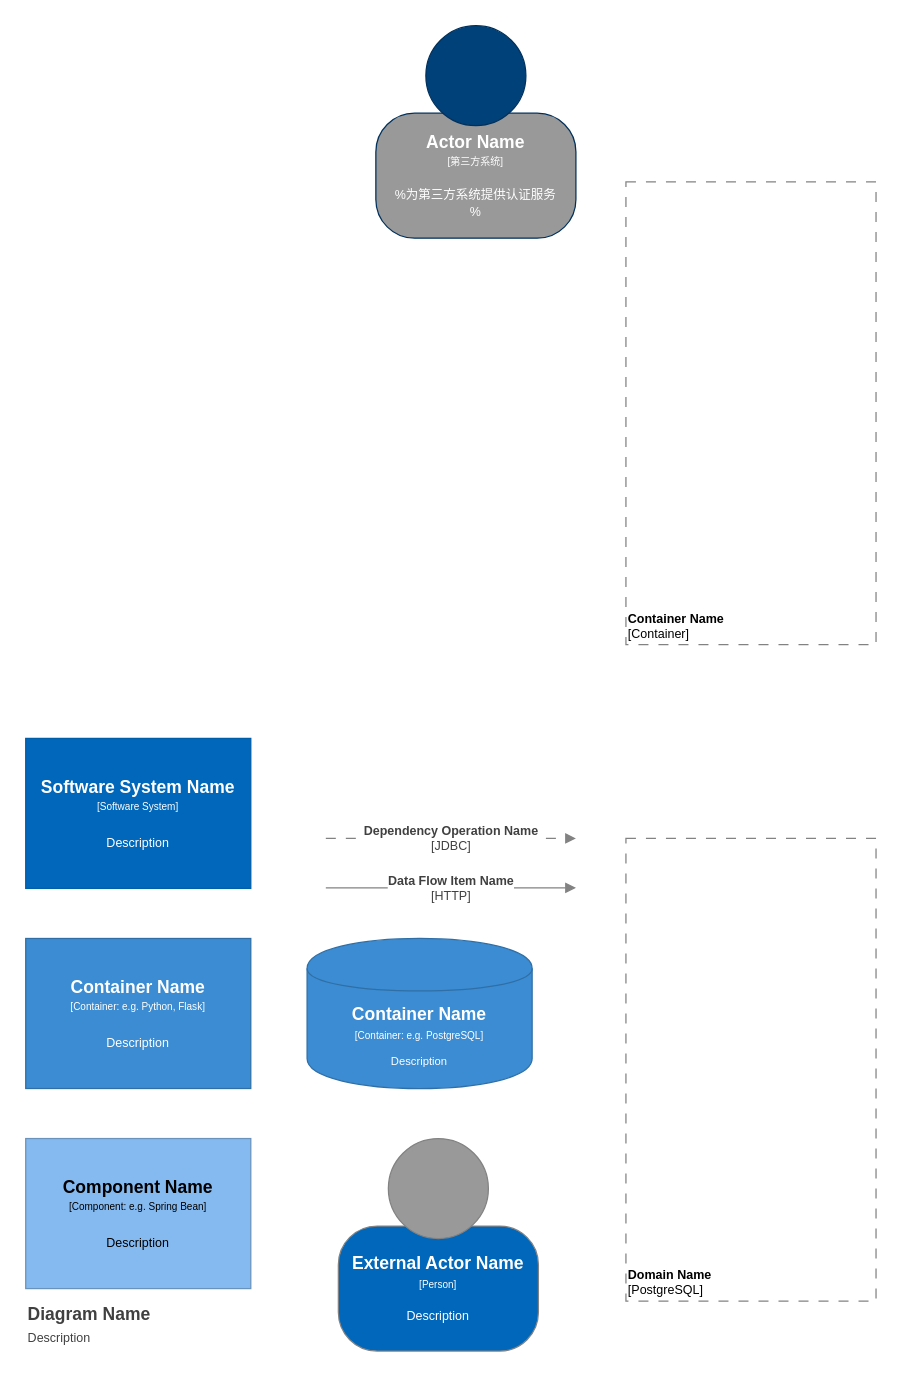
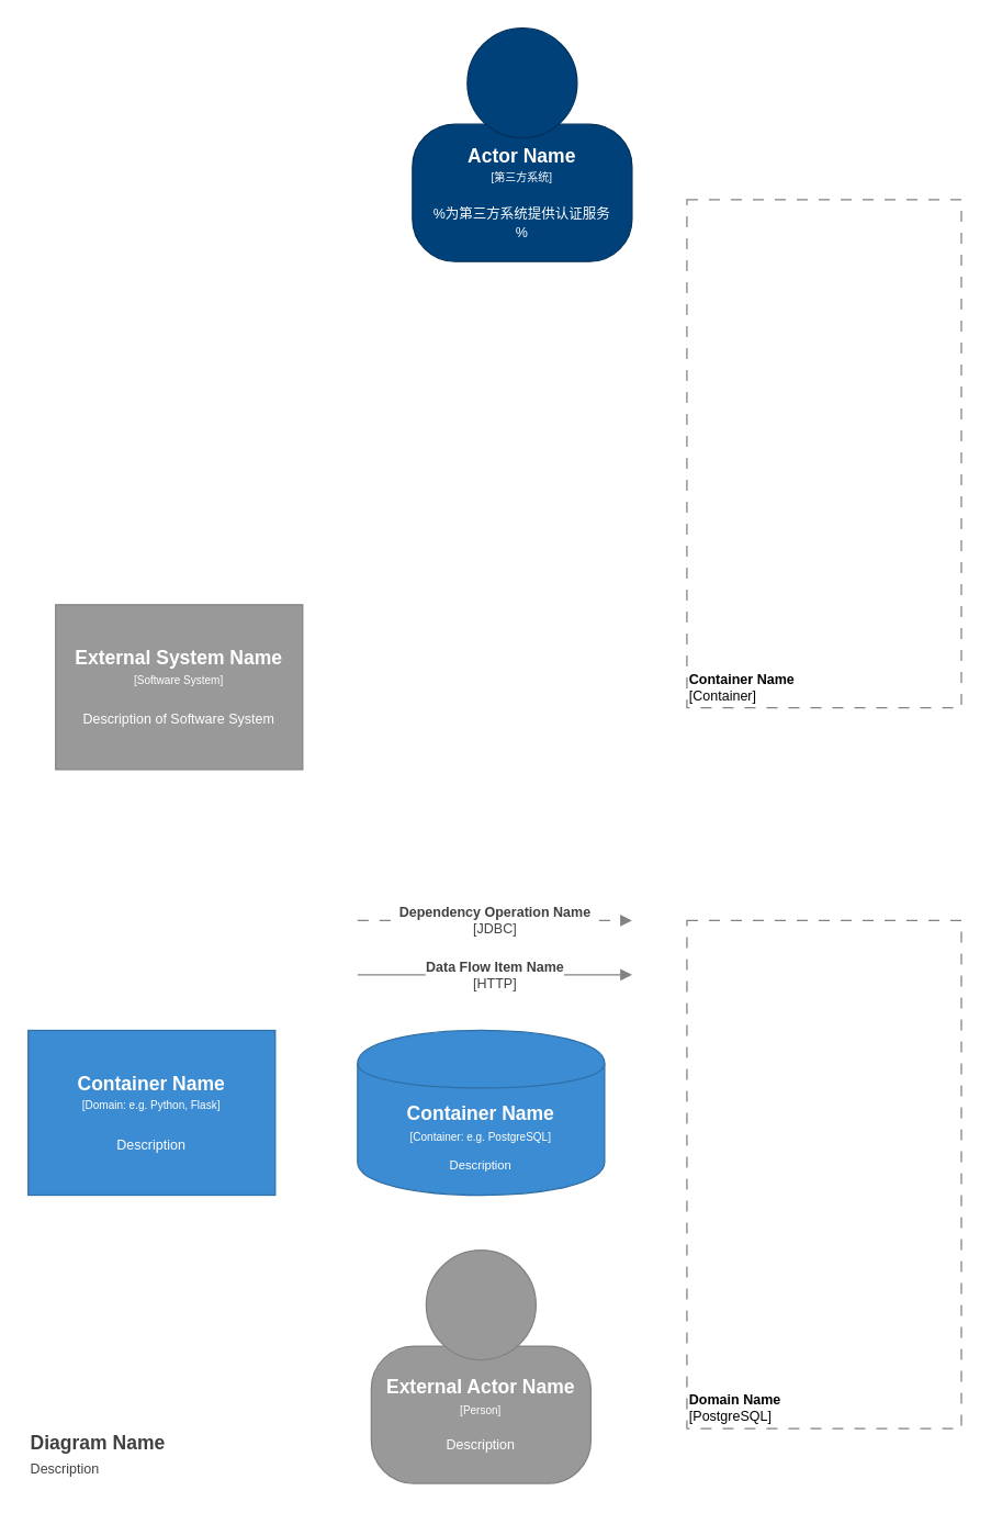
- <mxCell id="3" value="&lt;div style=&quot;color: rgb(255 , 255 , 255) ; white-space: normal&quot;&gt;&lt;span style=&quot;font-size: 14px&quot;&gt;&lt;b&gt;Actor Name&lt;/b&gt;&lt;/span&gt;&lt;/div&gt;&lt;div style=&quot;color: rgb(255 , 255 , 255) ; white-space: normal&quot;&gt;&lt;font style=&quot;font-size: 8px&quot;&gt;[第三方系统]&lt;/font&gt;&lt;/div&gt;&lt;div style=&quot;color: rgb(255 , 255 , 255) ; white-space: normal ; font-size: 8px&quot;&gt;&lt;span style=&quot;font-size: x-small&quot;&gt;&lt;br&gt;&lt;/span&gt;&lt;/div&gt;&lt;div style=&quot;color: rgb(255 , 255 , 255) ; white-space: normal&quot;&gt;&lt;font size=&quot;1&quot;&gt;%为第三方系统提供认证服务&lt;/font&gt;&lt;/div&gt;&lt;div style=&quot;color: rgb(255 , 255 , 255) ; white-space: normal&quot;&gt;&lt;font size=&quot;1&quot;&gt;%&lt;/font&gt;&lt;/div&gt;" style="rounded=1;whiteSpace=wrap;html=1;strokeColor=#00315C;fillColor=#999999;fontColor=#000000;arcSize=31;" parent="2" vertex="1"><mxGeometry y="70" width="160" height="100" as="geometry" /></mxCell>
+ <mxCell id="3" value="&lt;div style=&quot;color: rgb(255 , 255 , 255) ; white-space: normal&quot;&gt;&lt;span style=&quot;font-size: 14px&quot;&gt;&lt;b&gt;Actor Name&lt;/b&gt;&lt;/span&gt;&lt;/div&gt;&lt;div style=&quot;color: rgb(255 , 255 , 255) ; white-space: normal&quot;&gt;&lt;font style=&quot;font-size: 8px&quot;&gt;[第三方系统]&lt;/font&gt;&lt;/div&gt;&lt;div style=&quot;color: rgb(255 , 255 , 255) ; white-space: normal ; font-size: 8px&quot;&gt;&lt;span style=&quot;font-size: x-small&quot;&gt;&lt;br&gt;&lt;/span&gt;&lt;/div&gt;&lt;div style=&quot;color: rgb(255 , 255 , 255) ; white-space: normal&quot;&gt;&lt;font size=&quot;1&quot;&gt;%为第三方系统提供认证服务&lt;/font&gt;&lt;/div&gt;&lt;div style=&quot;color: rgb(255 , 255 , 255) ; white-space: normal&quot;&gt;&lt;font size=&quot;1&quot;&gt;%&lt;/font&gt;&lt;/div&gt;" style="rounded=1;whiteSpace=wrap;html=1;strokeColor=#00315C;fillColor=#004179;fontColor=#000000;arcSize=31;" parent="2" vertex="1"><mxGeometry y="70" width="160" height="100" as="geometry" /></mxCell>
+ <mxCell id="9" value="&lt;div&gt;&lt;span style=&quot;font-size: 14px&quot;&gt;&lt;b&gt;External System Name&lt;/b&gt;&lt;/span&gt;&lt;/div&gt;&lt;div&gt;&lt;span style=&quot;font-size: 8px&quot;&gt;[Software System&lt;/span&gt;&lt;span style=&quot;font-size: 8px&quot;&gt;]&lt;/span&gt;&lt;/div&gt;&lt;div&gt;&lt;span style=&quot;font-size: 8px&quot;&gt;&lt;br&gt;&lt;/span&gt;&lt;/div&gt;&lt;div&gt;&lt;font size=&quot;1&quot;&gt;Description of Software System&lt;/font&gt;&lt;/div&gt;" style="rounded=0;whiteSpace=wrap;html=1;fillColor=#999999;fontColor=#FFFFFF;strokeColor=#828282;resizable=0;" parent="1" vertex="1"><mxGeometry x="40" y="440" width="180" height="120" as="geometry" /></mxCell>
- <mxCell id="10" value="&lt;div&gt;&lt;span style=&quot;font-size: 14px&quot;&gt;&lt;b&gt;Software System Name&lt;/b&gt;&lt;/span&gt;&lt;/div&gt;&lt;div&gt;&lt;span style=&quot;font-size: 8px&quot;&gt;[Software System]&lt;/span&gt;&lt;/div&gt;&lt;div&gt;&lt;span style=&quot;font-size: 8px&quot;&gt;&lt;br&gt;&lt;/span&gt;&lt;/div&gt;&lt;div&gt;&lt;font size=&quot;1&quot;&gt;Description&lt;/font&gt;&lt;/div&gt;" style="rounded=0;whiteSpace=wrap;html=1;fillColor=#0067BA;fontColor=#FFFFFF;strokeColor=#005DA8;resizable=0;" parent="1" vertex="1"><mxGeometry x="20" y="590" width="180" height="120" as="geometry" /></mxCell>
- <mxCell id="11" value="&lt;div&gt;&lt;span style=&quot;font-size: 14px&quot;&gt;&lt;b&gt;Container Name&lt;/b&gt;&lt;/span&gt;&lt;/div&gt;&lt;div&gt;&lt;span style=&quot;font-size: 8px&quot;&gt;[Container: e.g. Python, Flask]&lt;/span&gt;&lt;/div&gt;&lt;div&gt;&lt;span style=&quot;font-size: 8px&quot;&gt;&lt;br&gt;&lt;/span&gt;&lt;/div&gt;&lt;div&gt;&lt;font size=&quot;1&quot;&gt;Description&lt;/font&gt;&lt;/div&gt;" style="rounded=0;whiteSpace=wrap;html=1;fillColor=#3B8CD2;fontColor=#FFFFFF;strokeColor=#2F6FA6;resizable=0;" parent="1" vertex="1"><mxGeometry x="20" y="750" width="180" height="120" as="geometry" /></mxCell>
+ <mxCell id="11" value="&lt;div&gt;&lt;span style=&quot;font-size: 14px&quot;&gt;&lt;b&gt;Container Name&lt;/b&gt;&lt;/span&gt;&lt;/div&gt;&lt;div&gt;&lt;span style=&quot;font-size: 8px&quot;&gt;[Domain: e.g. Python, Flask]&lt;/span&gt;&lt;/div&gt;&lt;div&gt;&lt;span style=&quot;font-size: 8px&quot;&gt;&lt;br&gt;&lt;/span&gt;&lt;/div&gt;&lt;div&gt;&lt;font size=&quot;1&quot;&gt;Description&lt;/font&gt;&lt;/div&gt;" style="rounded=0;whiteSpace=wrap;html=1;fillColor=#3B8CD2;fontColor=#FFFFFF;strokeColor=#2F6FA6;resizable=0;" parent="1" vertex="1"><mxGeometry x="20" y="750" width="180" height="120" as="geometry" /></mxCell>
- <mxCell id="5" value="&lt;div style=&quot;color: rgb(255 , 255 , 255) ; white-space: normal&quot;&gt;&lt;span style=&quot;font-size: 14px&quot;&gt;&lt;b&gt;Container Name&lt;/b&gt;&lt;/span&gt;&lt;/div&gt;&lt;div style=&quot;color: rgb(255 , 255 , 255) ; font-size: 12px ; white-space: normal&quot;&gt;&lt;font style=&quot;font-size: 8px&quot;&gt;[Container: e.g. PostgreSQL]&lt;/font&gt;&lt;/div&gt;&lt;div style=&quot;color: rgb(255 , 255 , 255) ; white-space: normal ; font-size: 8px&quot;&gt;&lt;font style=&quot;line-height: 9.6px&quot;&gt;&lt;br&gt;&lt;/font&gt;&lt;/div&gt;&lt;div style=&quot;color: rgb(255 , 255 , 255) ; white-space: normal&quot;&gt;Description&lt;/div&gt;" style="shape=cylinder;whiteSpace=wrap;html=1;boundedLbl=1;backgroundOutline=1;strokeColor=#2F6FA6;strokeWidth=1;fillColor=#3B8CD2;fontSize=9;fontColor=#000000;align=center;resizable=0;" parent="1" vertex="1"><mxGeometry x="245" y="750" width="180" height="120" as="geometry" /></mxCell>
+ <mxCell id="5" value="&lt;div style=&quot;color: rgb(255 , 255 , 255) ; white-space: normal&quot;&gt;&lt;span style=&quot;font-size: 14px&quot;&gt;&lt;b&gt;Container Name&lt;/b&gt;&lt;/span&gt;&lt;/div&gt;&lt;div style=&quot;color: rgb(255 , 255 , 255) ; font-size: 12px ; white-space: normal&quot;&gt;&lt;font style=&quot;font-size: 8px&quot;&gt;[Container: e.g. PostgreSQL]&lt;/font&gt;&lt;/div&gt;&lt;div style=&quot;color: rgb(255 , 255 , 255) ; white-space: normal ; font-size: 8px&quot;&gt;&lt;font style=&quot;line-height: 9.6px&quot;&gt;&lt;br&gt;&lt;/font&gt;&lt;/div&gt;&lt;div style=&quot;color: rgb(255 , 255 , 255) ; white-space: normal&quot;&gt;Description&lt;/div&gt;" style="shape=cylinder;whiteSpace=wrap;html=1;boundedLbl=1;backgroundOutline=1;strokeColor=#2F6FA6;strokeWidth=1;fillColor=#3B8CD2;fontSize=9;fontColor=#000000;align=center;resizable=0;" parent="1" vertex="1"><mxGeometry x="260" y="750" width="180" height="120" as="geometry" /></mxCell>
- <mxCell id="12" value="&lt;div&gt;&lt;span style=&quot;font-size: 14px&quot;&gt;&lt;b&gt;Component Name&lt;/b&gt;&lt;/span&gt;&lt;/div&gt;&lt;div&gt;&lt;span style=&quot;font-size: 8px&quot;&gt;[Component: e.g. Spring Bean]&lt;/span&gt;&lt;/div&gt;&lt;div&gt;&lt;span style=&quot;font-size: 8px&quot;&gt;&lt;br&gt;&lt;/span&gt;&lt;/div&gt;&lt;div&gt;&lt;font size=&quot;1&quot;&gt;Description&lt;/font&gt;&lt;/div&gt;" style="rounded=0;whiteSpace=wrap;html=1;fillColor=#85baf0;fontColor=#000000;strokeColor=#6992BD;resizable=0;" parent="1" vertex="1"><mxGeometry x="20" y="910" width="180" height="120" as="geometry" /></mxCell>
- <mxCell id="16" value="&lt;div style=&quot;color: rgb(255 , 255 , 255) ; white-space: normal&quot;&gt;&lt;span style=&quot;font-size: 14px&quot;&gt;&lt;b&gt;External Actor Name&lt;/b&gt;&lt;/span&gt;&lt;/div&gt;&lt;div style=&quot;color: rgb(255 , 255 , 255) ; white-space: normal&quot;&gt;&lt;font style=&quot;font-size: 8px&quot;&gt;[Person]&lt;/font&gt;&lt;/div&gt;&lt;div style=&quot;color: rgb(255 , 255 , 255) ; white-space: normal ; font-size: 8px&quot;&gt;&lt;span style=&quot;font-size: x-small&quot;&gt;&lt;br&gt;&lt;/span&gt;&lt;/div&gt;&lt;div style=&quot;color: rgb(255 , 255 , 255) ; white-space: normal&quot;&gt;&lt;font size=&quot;1&quot;&gt;Description&lt;/font&gt;&lt;/div&gt;" style="rounded=1;whiteSpace=wrap;html=1;strokeColor=#828282;fillColor=#0067ba;fontColor=#000000;arcSize=31;" parent="15" vertex="1"><mxGeometry y="70" width="160" height="100" as="geometry" /></mxCell>
+ <mxCell id="16" value="&lt;div style=&quot;color: rgb(255 , 255 , 255) ; white-space: normal&quot;&gt;&lt;span style=&quot;font-size: 14px&quot;&gt;&lt;b&gt;External Actor Name&lt;/b&gt;&lt;/span&gt;&lt;/div&gt;&lt;div style=&quot;color: rgb(255 , 255 , 255) ; white-space: normal&quot;&gt;&lt;font style=&quot;font-size: 8px&quot;&gt;[Person]&lt;/font&gt;&lt;/div&gt;&lt;div style=&quot;color: rgb(255 , 255 , 255) ; white-space: normal ; font-size: 8px&quot;&gt;&lt;span style=&quot;font-size: x-small&quot;&gt;&lt;br&gt;&lt;/span&gt;&lt;/div&gt;&lt;div style=&quot;color: rgb(255 , 255 , 255) ; white-space: normal&quot;&gt;&lt;font size=&quot;1&quot;&gt;Description&lt;/font&gt;&lt;/div&gt;" style="rounded=1;whiteSpace=wrap;html=1;strokeColor=#828282;fillColor=#999999;fontColor=#000000;arcSize=31;" parent="15" vertex="1"><mxGeometry y="70" width="160" height="100" as="geometry" /></mxCell>
